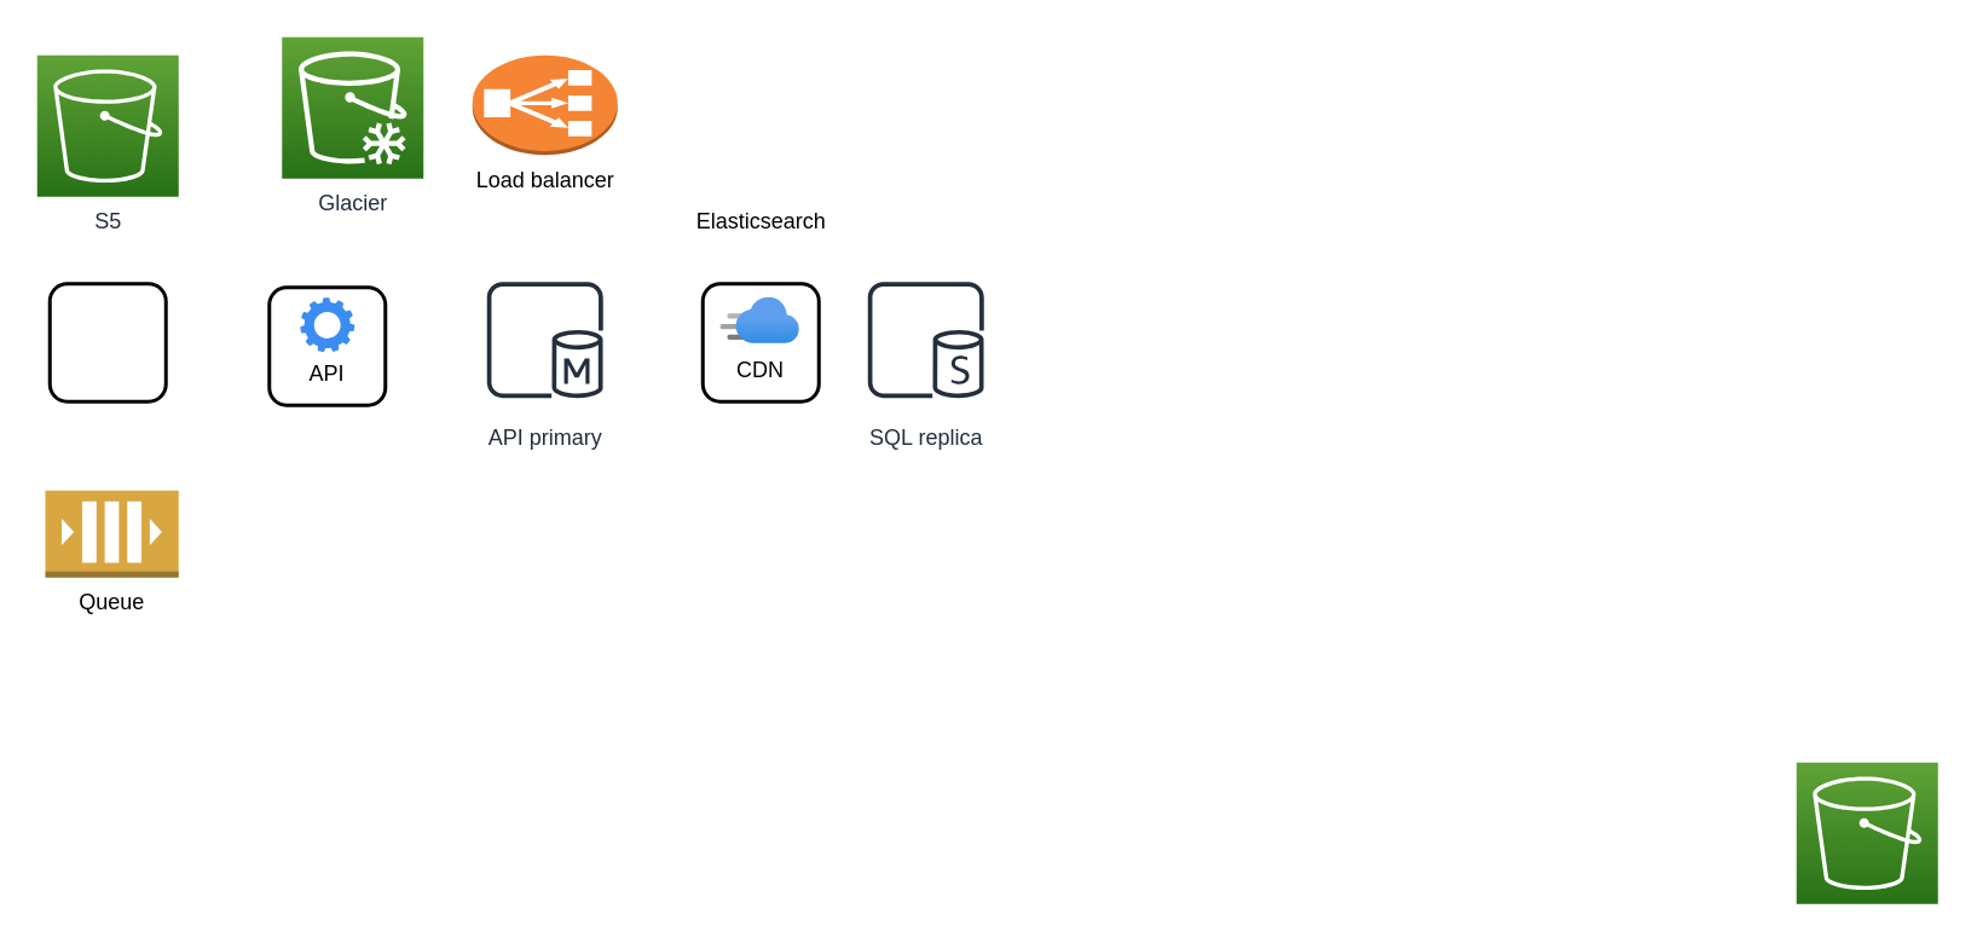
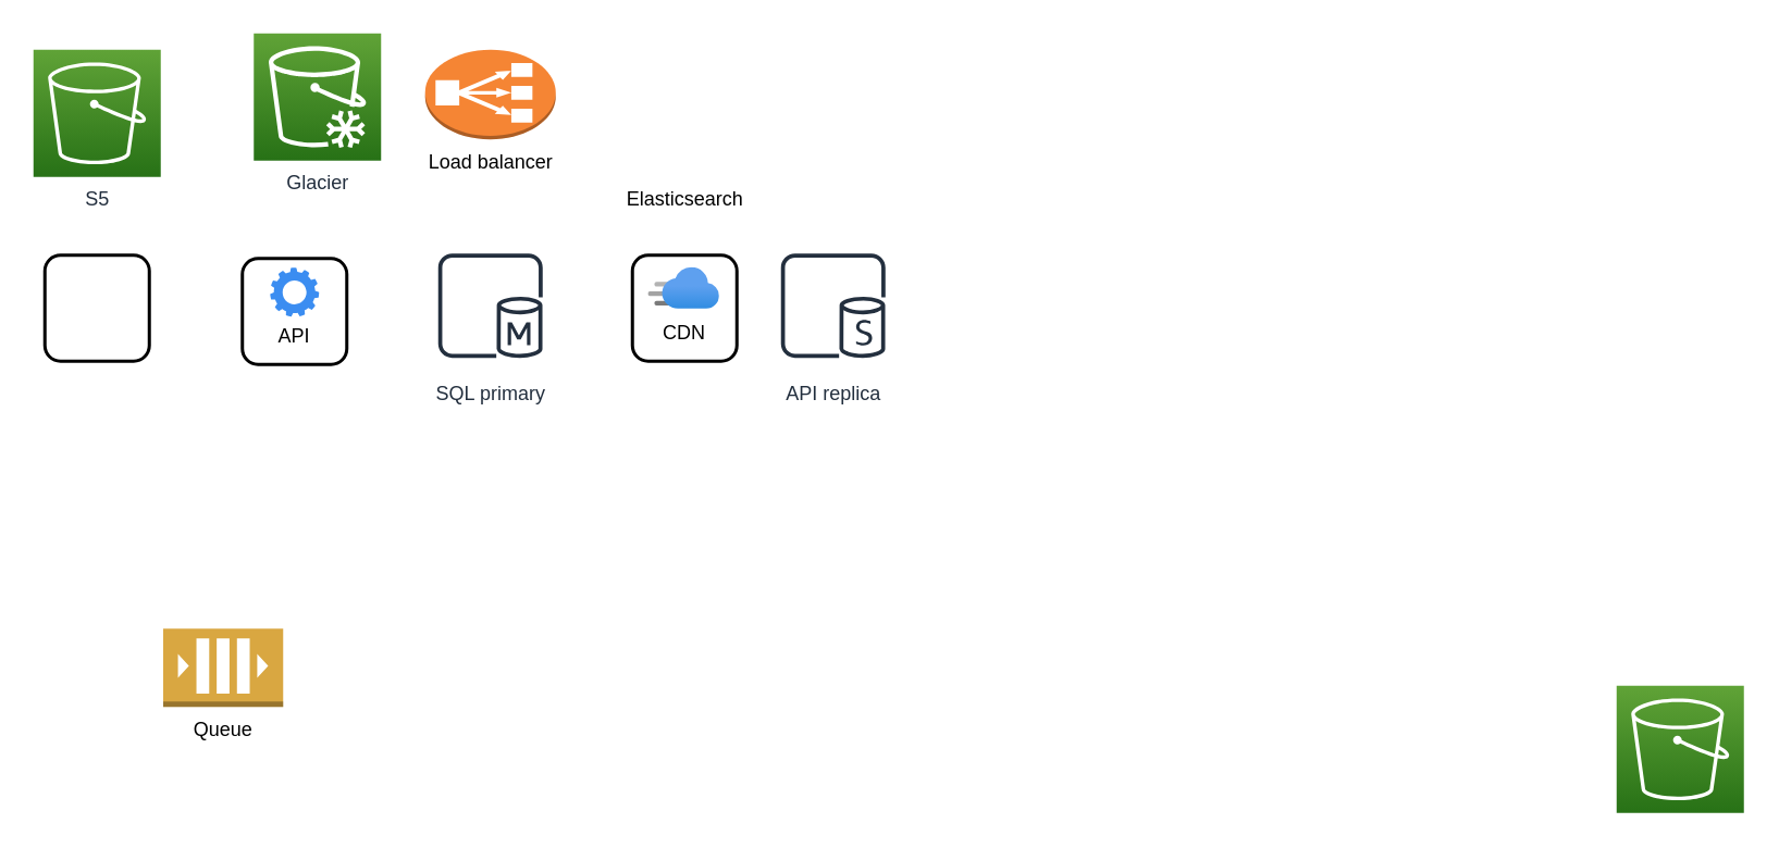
- <mxCell id="7" value="API primary" style="outlineConnect=0;fontColor=#232F3E;gradientColor=none;strokeColor=#232F3E;fillColor=#ffffff;dashed=0;verticalLabelPosition=bottom;verticalAlign=top;align=center;html=1;fontSize=12;fontStyle=0;aspect=fixed;shape=mxgraph.aws4.resourceIcon;resIcon=mxgraph.aws4.sql_primary;" vertex="1" parent="1"><mxGeometry x="260" y="147" width="80" height="80" as="geometry" /></mxCell>
+ <mxCell id="7" value="SQL primary" style="outlineConnect=0;fontColor=#232F3E;gradientColor=none;strokeColor=#232F3E;fillColor=#ffffff;dashed=0;verticalLabelPosition=bottom;verticalAlign=top;align=center;html=1;fontSize=12;fontStyle=0;aspect=fixed;shape=mxgraph.aws4.resourceIcon;resIcon=mxgraph.aws4.sql_primary;" vertex="1" parent="1"><mxGeometry x="260" y="147" width="80" height="80" as="geometry" /></mxCell>
- <mxCell id="8" value="SQL replica" style="outlineConnect=0;fontColor=#232F3E;gradientColor=none;strokeColor=#232F3E;fillColor=#ffffff;dashed=0;verticalLabelPosition=bottom;verticalAlign=top;align=center;html=1;fontSize=12;fontStyle=0;aspect=fixed;shape=mxgraph.aws4.resourceIcon;resIcon=mxgraph.aws4.sql_replica;" vertex="1" parent="1"><mxGeometry x="470" y="147" width="80" height="80" as="geometry" /></mxCell>
+ <mxCell id="8" value="API replica" style="outlineConnect=0;fontColor=#232F3E;gradientColor=none;strokeColor=#232F3E;fillColor=#ffffff;dashed=0;verticalLabelPosition=bottom;verticalAlign=top;align=center;html=1;fontSize=12;fontStyle=0;aspect=fixed;shape=mxgraph.aws4.resourceIcon;resIcon=mxgraph.aws4.sql_replica;" vertex="1" parent="1"><mxGeometry x="470" y="147" width="80" height="80" as="geometry" /></mxCell>
- <mxCell id="14" value="Queue" style="outlineConnect=0;dashed=0;verticalLabelPosition=bottom;verticalAlign=top;align=center;html=1;shape=mxgraph.aws3.queue;fillColor=#D9A741;gradientColor=none;strokeColor=#000000;strokeWidth=2;" vertex="1" parent="1"><mxGeometry x="24.5" y="270" width="73.5" height="48" as="geometry" /></mxCell>
+ <mxCell id="14" value="Queue" style="outlineConnect=0;dashed=0;verticalLabelPosition=bottom;verticalAlign=top;align=center;html=1;shape=mxgraph.aws3.queue;fillColor=#D9A741;gradientColor=none;strokeColor=#000000;strokeWidth=2;" vertex="1" parent="1"><mxGeometry x="99.5" y="385" width="73.5" height="48" as="geometry" /></mxCell>
